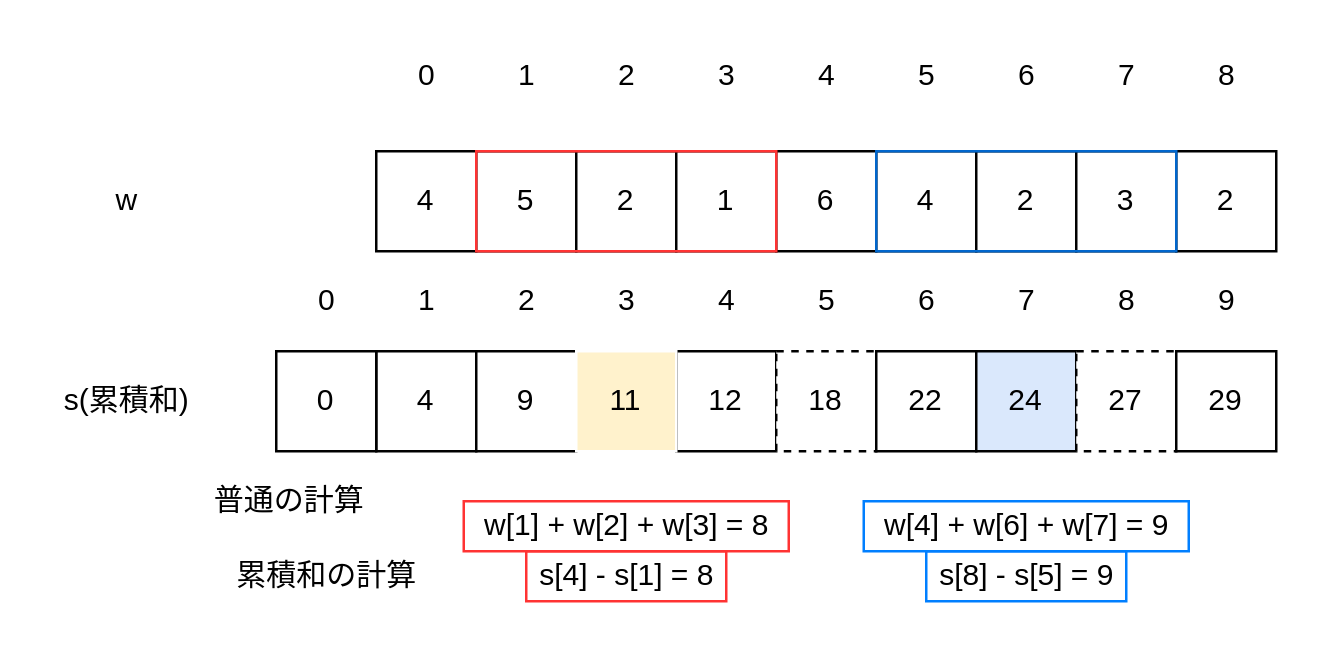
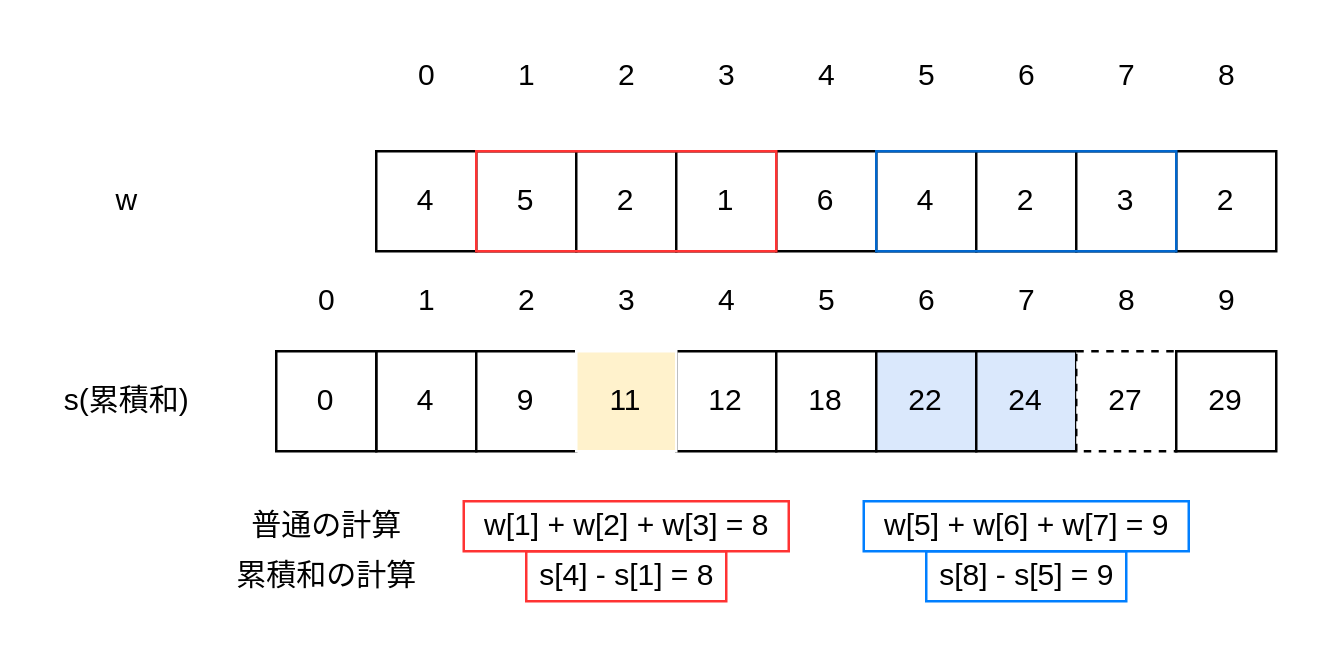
- <mxCell id="14" value="18" style="whiteSpace=wrap;html=1;aspect=fixed;dashed=1;" parent="1" vertex="1"><mxGeometry x="310" y="140" width="40" height="40" as="geometry" /></mxCell>
+ <mxCell id="14" value="18" style="whiteSpace=wrap;html=1;aspect=fixed;" parent="1" vertex="1"><mxGeometry x="310" y="140" width="40" height="40" as="geometry" /></mxCell>
- <mxCell id="15" value="22" style="whiteSpace=wrap;html=1;aspect=fixed;" parent="1" vertex="1"><mxGeometry x="350" y="140" width="40" height="40" as="geometry" /></mxCell>
+ <mxCell id="15" value="22" style="whiteSpace=wrap;html=1;aspect=fixed;fillColor=#dae8fc;" parent="1" vertex="1"><mxGeometry x="350" y="140" width="40" height="40" as="geometry" /></mxCell>
- <mxCell id="39" value="普通の計算" style="text;html=1;align=center;verticalAlign=middle;resizable=0;points=[];autosize=1;" parent="1" vertex="1"><mxGeometry x="75" y="190" width="80" height="20" as="geometry" /></mxCell>
+ <mxCell id="39" value="普通の計算" style="text;html=1;align=center;verticalAlign=middle;resizable=0;points=[];autosize=1;" parent="1" vertex="1"><mxGeometry x="90" y="200" width="80" height="20" as="geometry" /></mxCell>
- <mxCell id="36" value="w[4] + w[6] + w[7] = 9" style="text;html=1;align=center;verticalAlign=middle;resizable=0;points=[];autosize=1;strokeColor=#007FFF;" parent="1" vertex="1"><mxGeometry x="345" y="200" width="130" height="20" as="geometry" /></mxCell>
+ <mxCell id="36" value="w[5] + w[6] + w[7] = 9" style="text;html=1;align=center;verticalAlign=middle;resizable=0;points=[];autosize=1;strokeColor=#007FFF;" parent="1" vertex="1"><mxGeometry x="345" y="200" width="130" height="20" as="geometry" /></mxCell>
